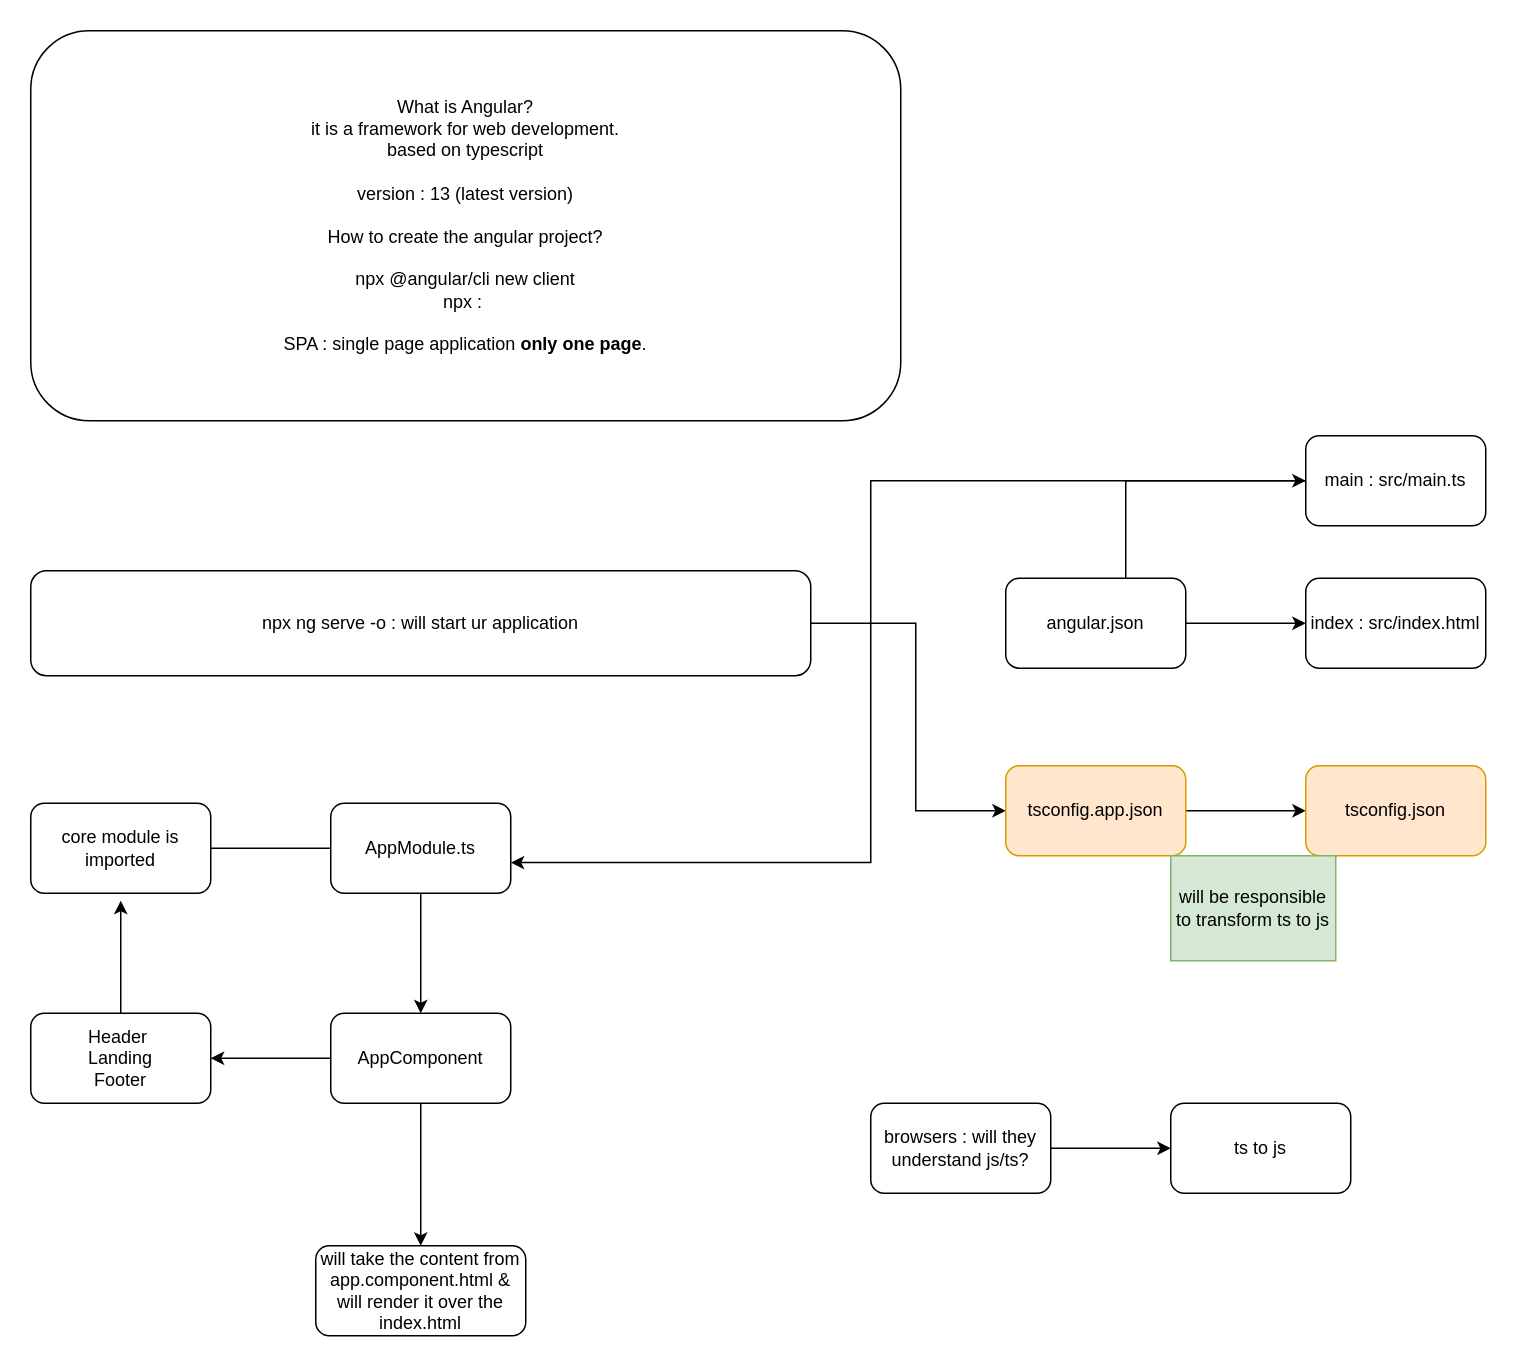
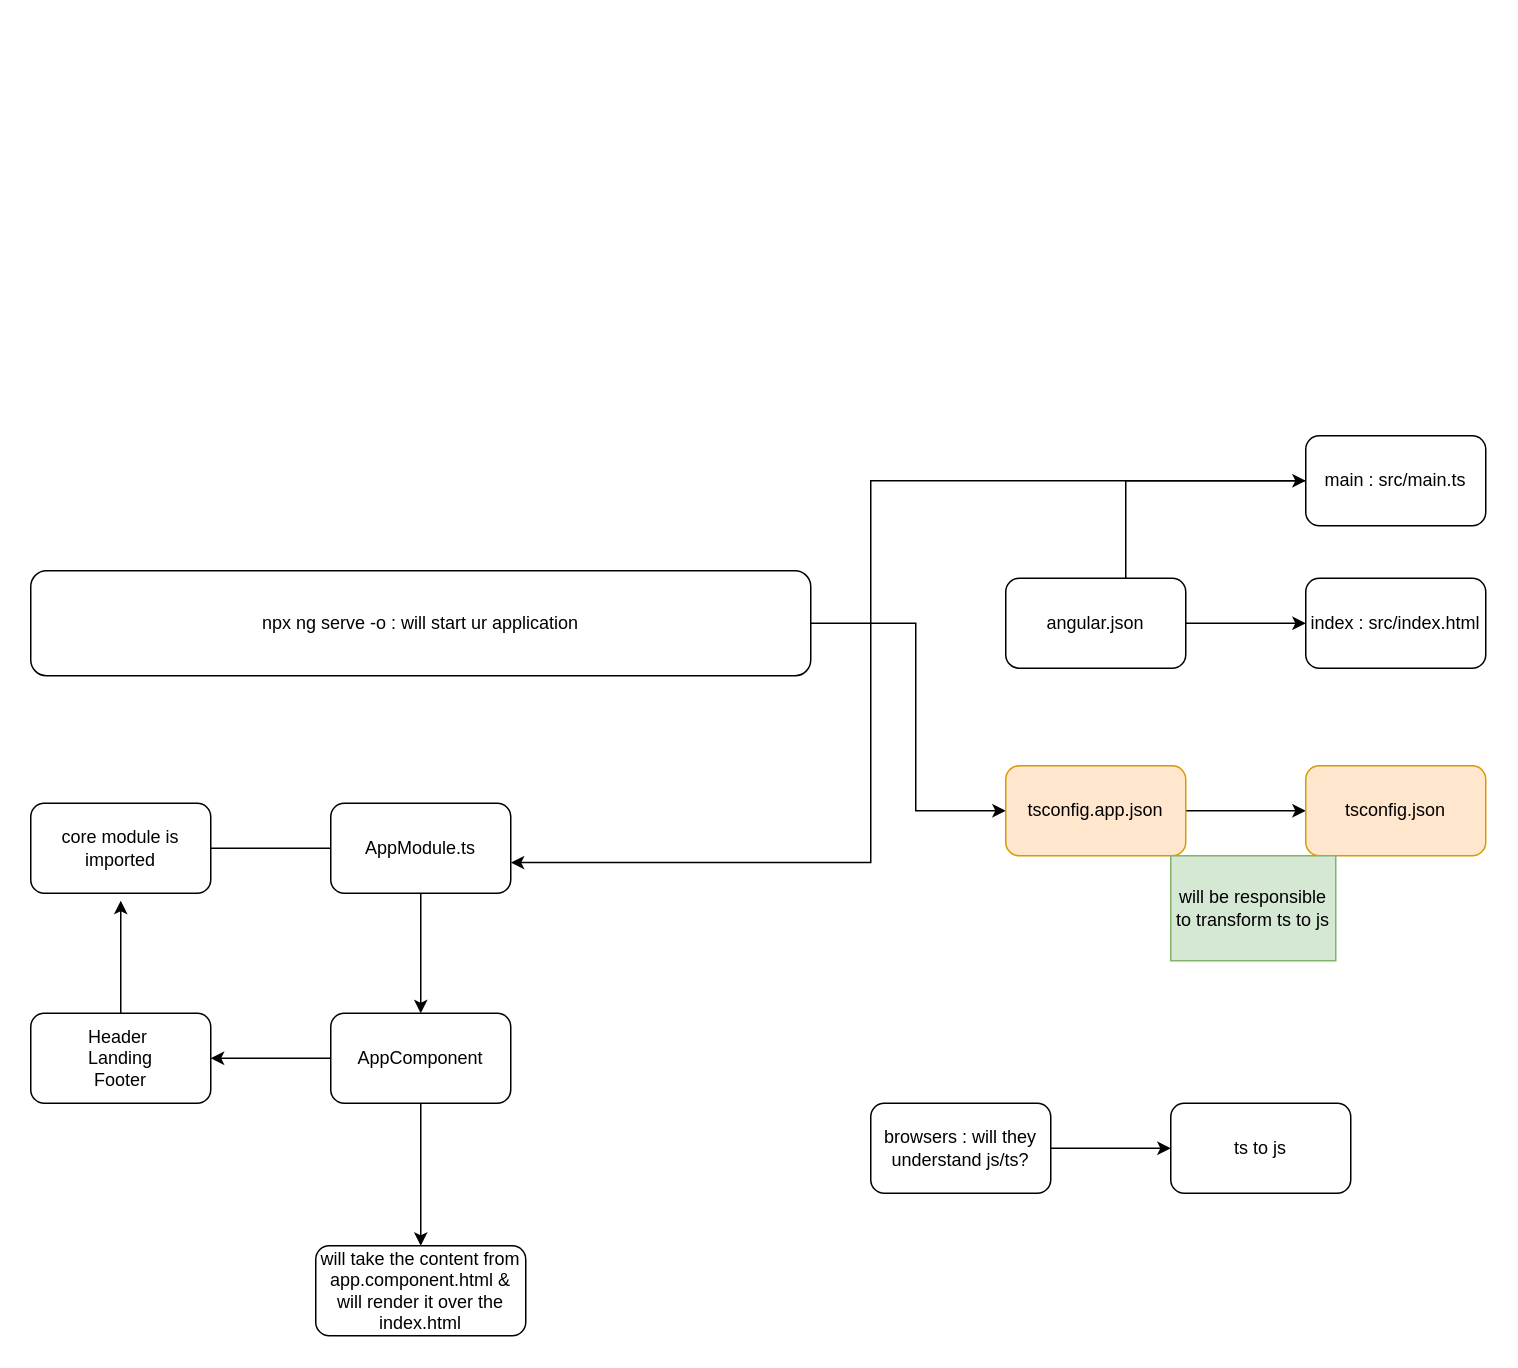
- <mxCell id="2" value="What is Angular?&lt;br&gt;it is a framework for web development.&lt;br&gt;based on typescript&lt;br&gt;&lt;br&gt;version : 13 (latest version)&lt;br&gt;&lt;br&gt;How to create the angular project?&lt;br&gt;&lt;br&gt;npx @angular/cli new client&lt;br&gt;npx :&amp;nbsp;&lt;br&gt;&lt;br&gt;SPA : single page application &lt;b&gt;only one page&lt;/b&gt;." style="rounded=1;whiteSpace=wrap;html=1;" vertex="1" parent="1"><mxGeometry x="20" y="20" width="580" height="260" as="geometry" /></mxCell>
